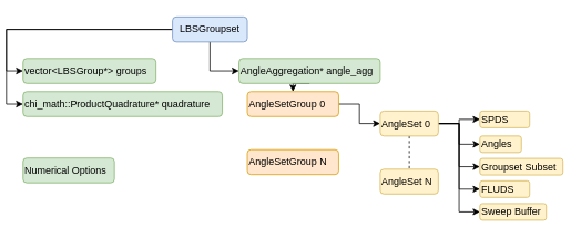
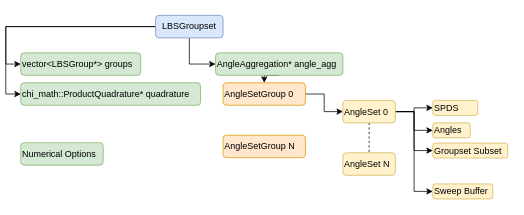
- <mxCell id="16" style="edgeStyle=orthogonalEdgeStyle;rounded=0;orthogonalLoop=1;jettySize=auto;html=1;exitX=1;exitY=0.5;exitDx=0;exitDy=0;entryX=0;entryY=0.5;entryDx=0;entryDy=0;endArrow=classic;endFill=1;" edge="1" parent="1" source="20" target="23"><mxGeometry relative="1" as="geometry" /></mxCell>
- <mxCell id="23" value="FLUDS" style="rounded=1;whiteSpace=wrap;html=1;align=left;fillColor=#fff2cc;strokeColor=#d6b656;" vertex="1" parent="1"><mxGeometry x="570" y="217.5" width="60" height="20" as="geometry" /></mxCell>
